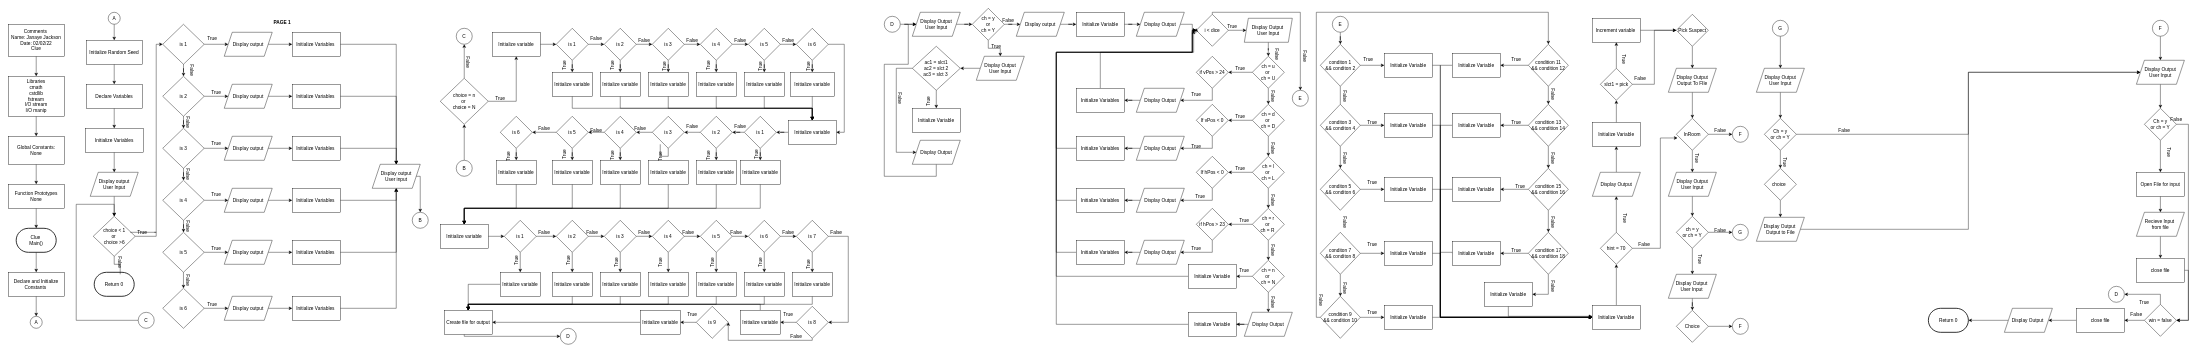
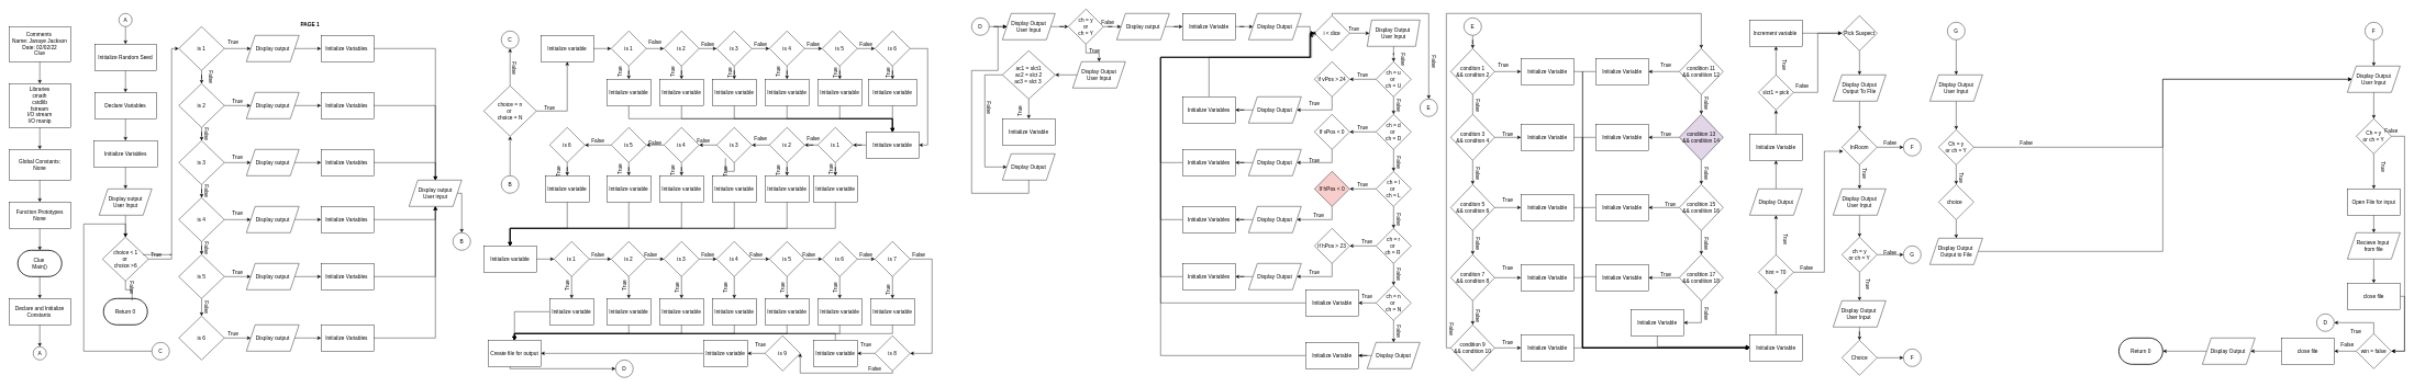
- <mxCell id="316" value="condition 13&lt;br&gt;&amp;amp;&amp;amp; condition 14" style="rhombus;whiteSpace=wrap;html=1;" vertex="1" parent="1"><mxGeometry x="3820" y="260" width="100" height="105" as="geometry" /></mxCell>
+ <mxCell id="316" value="condition 13&lt;br&gt;&amp;amp;&amp;amp; condition 14" style="rhombus;whiteSpace=wrap;html=1;fillColor=#e1d5e7;" vertex="1" parent="1"><mxGeometry x="3820" y="260" width="100" height="105" as="geometry" /></mxCell>
- <mxCell id="240" value="If hPos &amp;lt; 0" style="rhombus;whiteSpace=wrap;html=1;" vertex="1" parent="1"><mxGeometry x="2990" y="390" width="80" height="80" as="geometry" /></mxCell>
+ <mxCell id="240" value="If hPos &amp;lt; 0" style="rhombus;whiteSpace=wrap;html=1;fillColor=#f8cecc;" vertex="1" parent="1"><mxGeometry x="2990" y="390" width="80" height="80" as="geometry" /></mxCell>
+ <mxCell id="277" style="edgeStyle=orthogonalEdgeStyle;rounded=0;orthogonalLoop=1;jettySize=auto;html=1;" edge="1" parent="1" source="278" target="284"><mxGeometry relative="1" as="geometry" /></mxCell>
